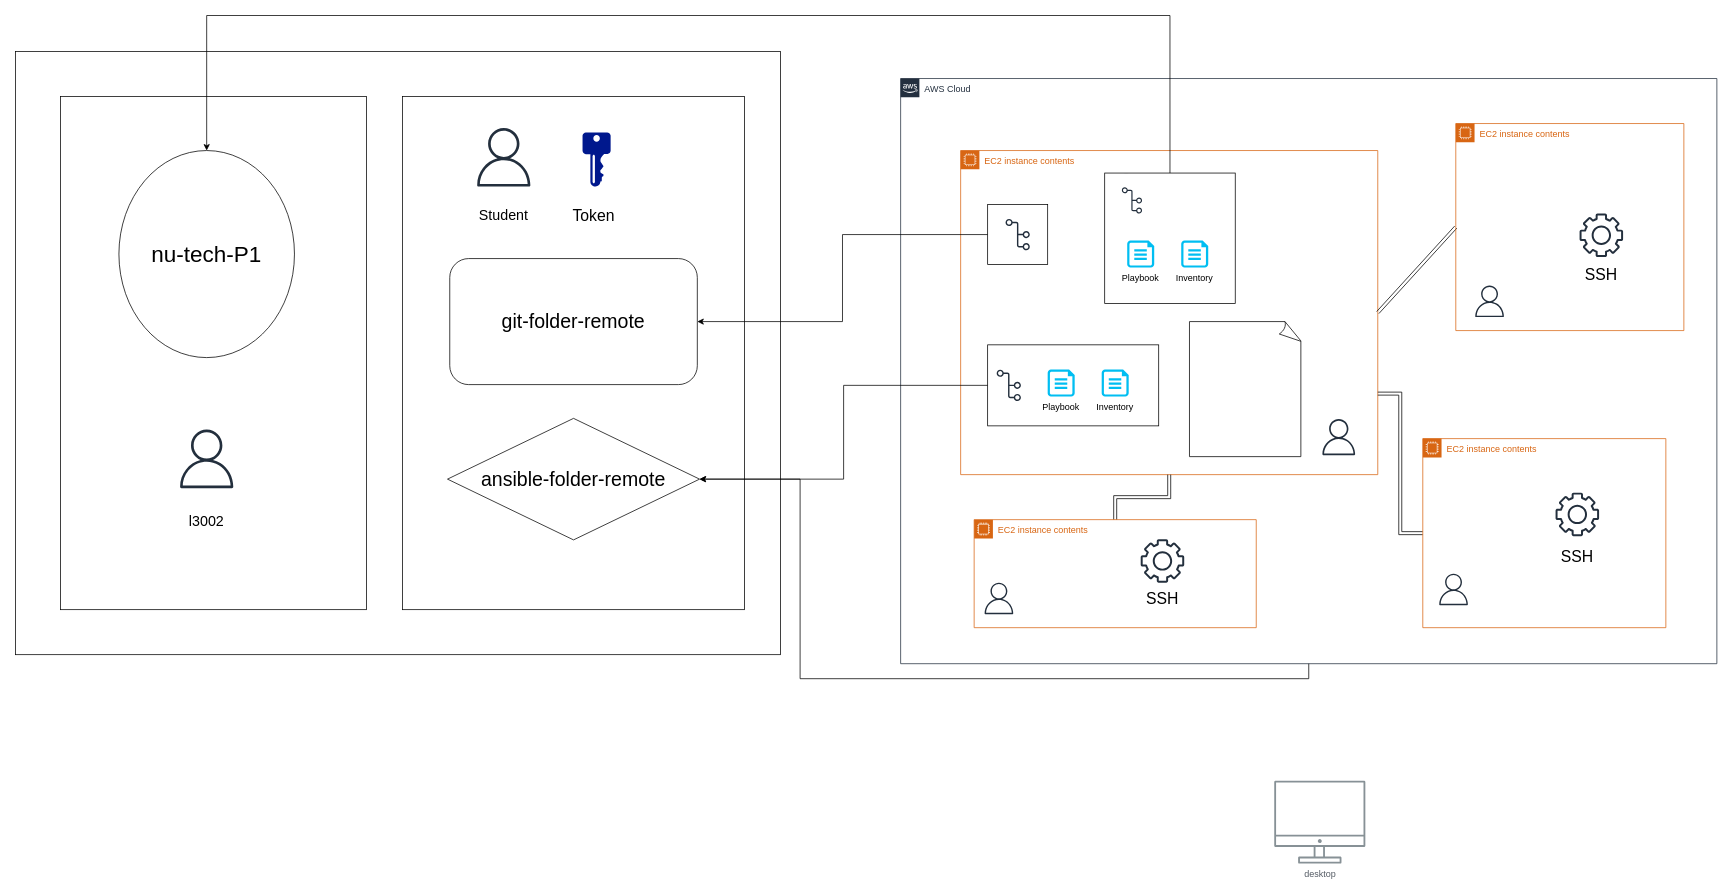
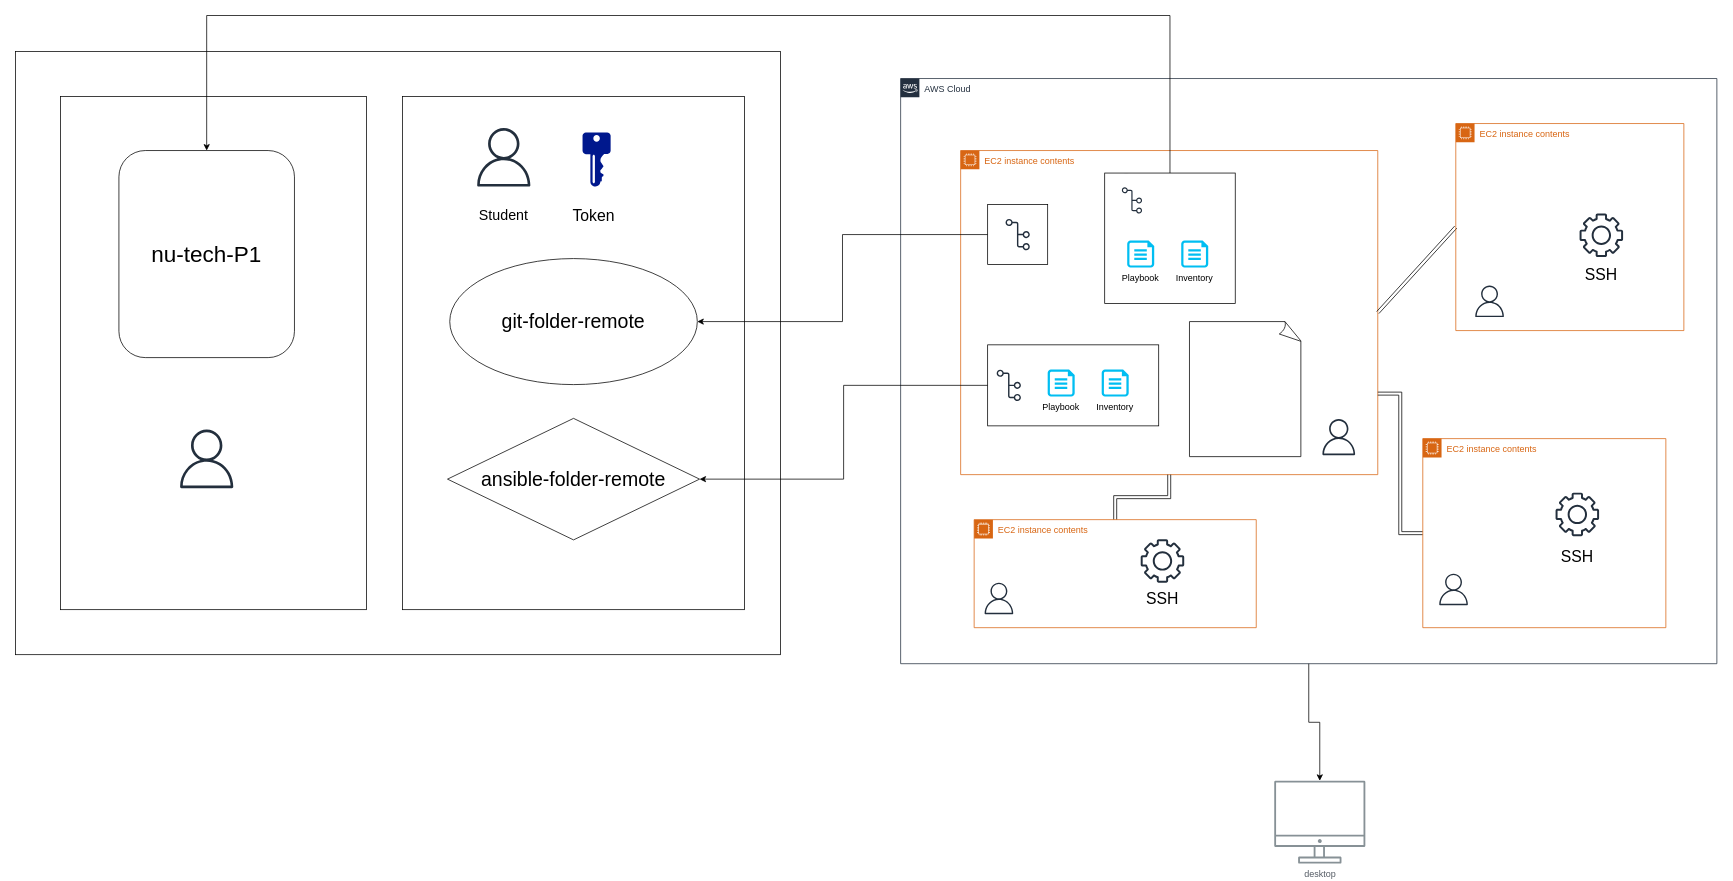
- <mxCell id="55" value="&lt;font style=&quot;font-size: 30px;&quot;&gt;nu-tech-P1&lt;/font&gt;" style="ellipse;whiteSpace=wrap;html=1;" vertex="1" parent="1"><mxGeometry x="158" y="200" width="234" height="276" as="geometry" /></mxCell>
+ <mxCell id="55" value="&lt;font style=&quot;font-size: 30px;&quot;&gt;nu-tech-P1&lt;/font&gt;" style="rounded=1;whiteSpace=wrap;html=1;" vertex="1" parent="1"><mxGeometry x="158" y="200" width="234" height="276" as="geometry" /></mxCell>
- <mxCell id="45" value="&lt;font style=&quot;font-size: 26px;&quot;&gt;git-folder-remote&lt;/font&gt;" style="rounded=1;whiteSpace=wrap;html=1;" vertex="1" parent="1"><mxGeometry x="599" y="344" width="330" height="168" as="geometry" /></mxCell>
+ <mxCell id="45" value="&lt;font style=&quot;font-size: 26px;&quot;&gt;git-folder-remote&lt;/font&gt;" style="ellipse;whiteSpace=wrap;html=1;" vertex="1" parent="1"><mxGeometry x="599" y="344" width="330" height="168" as="geometry" /></mxCell>
- <mxCell id="52" value="&lt;font style=&quot;font-size: 19px;&quot;&gt;l3002&lt;/font&gt;" style="text;html=1;align=center;verticalAlign=middle;whiteSpace=wrap;rounded=0;" vertex="1" parent="1"><mxGeometry x="245" y="680" width="60" height="30" as="geometry" /></mxCell>
- <mxCell id="5" style="edgeStyle=orthogonalEdgeStyle;rounded=0;orthogonalLoop=1;jettySize=auto;html=1;exitX=0.5;exitY=1;exitDx=0;exitDy=0;" edge="1" parent="1" source="6" target="44"><mxGeometry relative="1" as="geometry" /></mxCell>
+ <mxCell id="5" style="edgeStyle=orthogonalEdgeStyle;rounded=0;orthogonalLoop=1;jettySize=auto;html=1;exitX=0.5;exitY=1;exitDx=0;exitDy=0;" edge="1" parent="1" source="6" target="4"><mxGeometry relative="1" as="geometry" /></mxCell>
